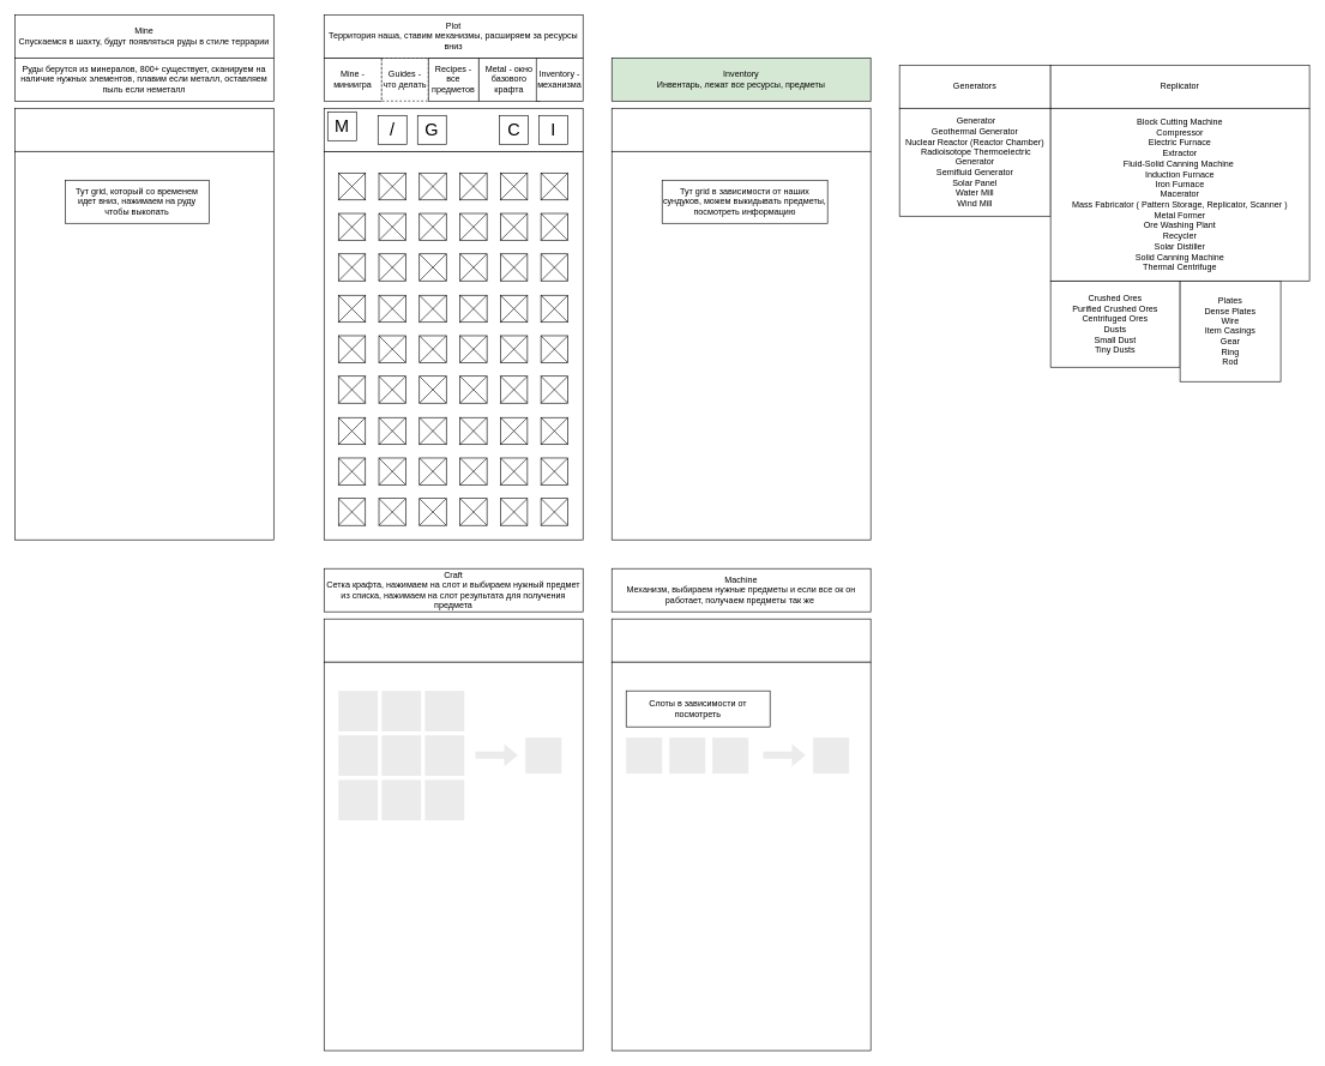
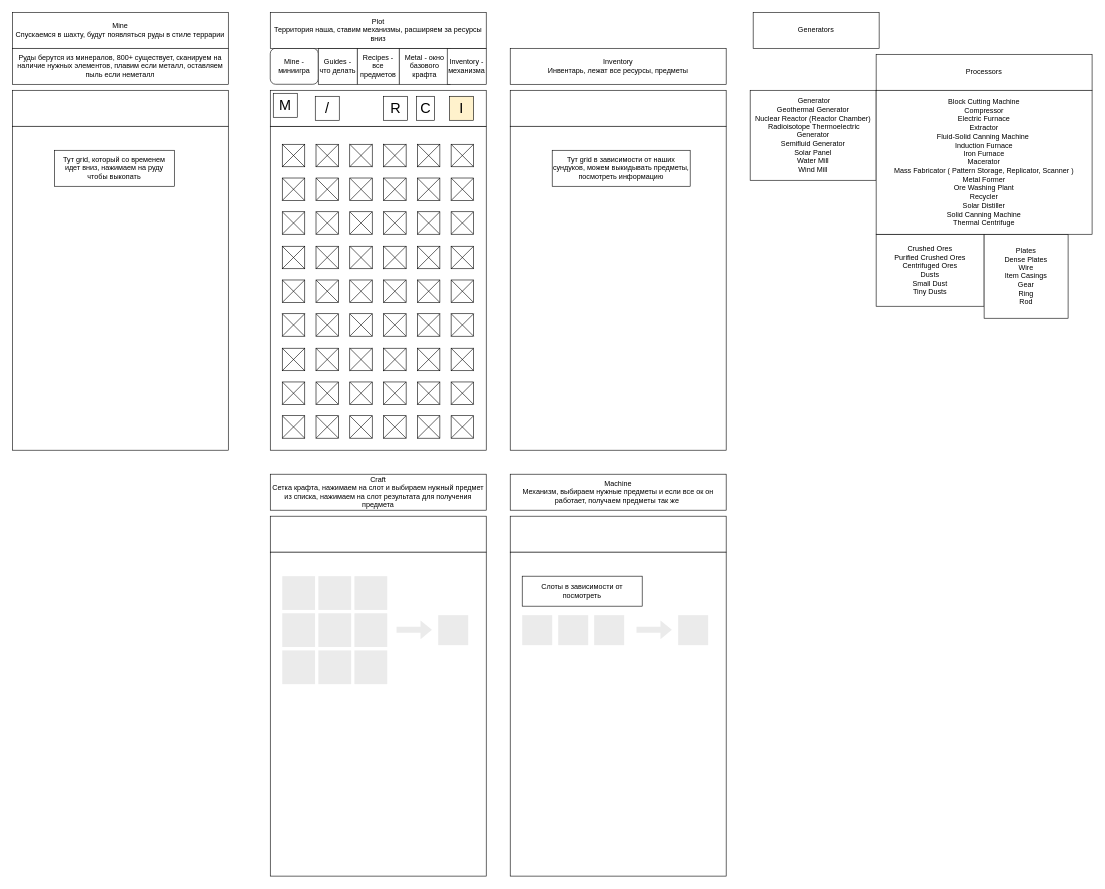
- <mxCell id="16" value="Mine - миниигра" style="rounded=0;whiteSpace=wrap;html=1;fontSize=12;" parent="1" vertex="1"><mxGeometry x="450" y="80" width="80" height="60" as="geometry" /></mxCell>
+ <mxCell id="16" value="Mine - миниигра" style="whiteSpace=wrap;html=1;fontSize=12;rounded=1;" parent="1" vertex="1"><mxGeometry x="450" y="80" width="80" height="60" as="geometry" /></mxCell>
- <mxCell id="17" value="Guides - что делать" style="rounded=0;whiteSpace=wrap;html=1;fontSize=12;dashed=1;" parent="1" vertex="1"><mxGeometry x="530" y="80" width="65" height="60" as="geometry" /></mxCell>
+ <mxCell id="17" value="Guides - что делать" style="rounded=0;whiteSpace=wrap;html=1;fontSize=12;" parent="1" vertex="1"><mxGeometry x="530" y="80" width="65" height="60" as="geometry" /></mxCell>
- <mxCell id="25" value="Inventory&lt;br&gt;Инвентарь, лежат все ресурсы, предметы" style="rounded=0;whiteSpace=wrap;html=1;fontSize=12;fillColor=#d5e8d4;" parent="1" vertex="1"><mxGeometry x="850" y="80" width="360" height="60" as="geometry" /></mxCell>
+ <mxCell id="25" value="Inventory&lt;br&gt;Инвентарь, лежат все ресурсы, предметы" style="rounded=0;whiteSpace=wrap;html=1;fontSize=12;" parent="1" vertex="1"><mxGeometry x="850" y="80" width="360" height="60" as="geometry" /></mxCell>
- <mxCell id="46" value="Generators" style="rounded=0;whiteSpace=wrap;html=1;fontSize=12;" parent="1" vertex="1"><mxGeometry x="1250" y="90" width="210" height="60" as="geometry" /></mxCell>
+ <mxCell id="46" value="Generators" style="rounded=0;whiteSpace=wrap;html=1;fontSize=12;" parent="1" vertex="1"><mxGeometry x="1255" y="20" width="210" height="60" as="geometry" /></mxCell>
- <mxCell id="47" value="Replicator" style="rounded=0;whiteSpace=wrap;html=1;fontSize=12;" parent="1" vertex="1"><mxGeometry x="1460" y="90" width="360" height="60" as="geometry" /></mxCell>
+ <mxCell id="47" value="Processors" style="rounded=0;whiteSpace=wrap;html=1;fontSize=12;" parent="1" vertex="1"><mxGeometry x="1460" y="90" width="360" height="60" as="geometry" /></mxCell>
- <mxCell id="14" value="G" style="rounded=0;whiteSpace=wrap;html=1;fontSize=24;" parent="1" vertex="1"><mxGeometry x="580" y="160" width="40" height="40" as="geometry" /></mxCell>
+ <mxCell id="13" value="R" style="rounded=0;whiteSpace=wrap;html=1;fontSize=24;" parent="1" vertex="1"><mxGeometry x="639" y="160" width="40" height="40" as="geometry" /></mxCell>
- <mxCell id="12" value="C" style="rounded=0;whiteSpace=wrap;html=1;fontSize=24;" parent="1" vertex="1"><mxGeometry x="694" y="160" width="40" height="40" as="geometry" /></mxCell>
+ <mxCell id="12" value="C" style="rounded=0;whiteSpace=wrap;html=1;fontSize=24;" parent="1" vertex="1"><mxGeometry x="694" y="160" width="30" height="40" as="geometry" /></mxCell>
- <mxCell id="11" value="I" style="rounded=0;whiteSpace=wrap;html=1;fontSize=24;" parent="1" vertex="1"><mxGeometry x="749" y="160" width="40" height="40" as="geometry" /></mxCell>
+ <mxCell id="11" value="I" style="rounded=0;whiteSpace=wrap;html=1;fontSize=24;fillColor=#fff2cc;" parent="1" vertex="1"><mxGeometry x="749" y="160" width="40" height="40" as="geometry" /></mxCell>
